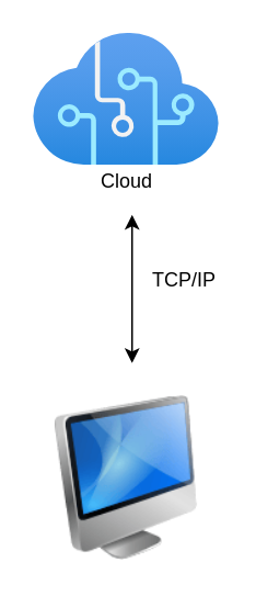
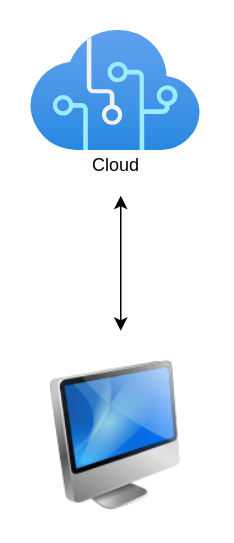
- <mxCell id="5" value="&lt;font style=&quot;vertical-align: inherit&quot;&gt;&lt;font style=&quot;vertical-align: inherit&quot;&gt;TCP/IP&lt;/font&gt;&lt;/font&gt;" style="text;html=1;strokeColor=none;fillColor=none;align=center;verticalAlign=middle;whiteSpace=wrap;rounded=0;" vertex="1" parent="1"><mxGeometry x="91.66" y="160" width="40" height="20" as="geometry" /></mxCell>
